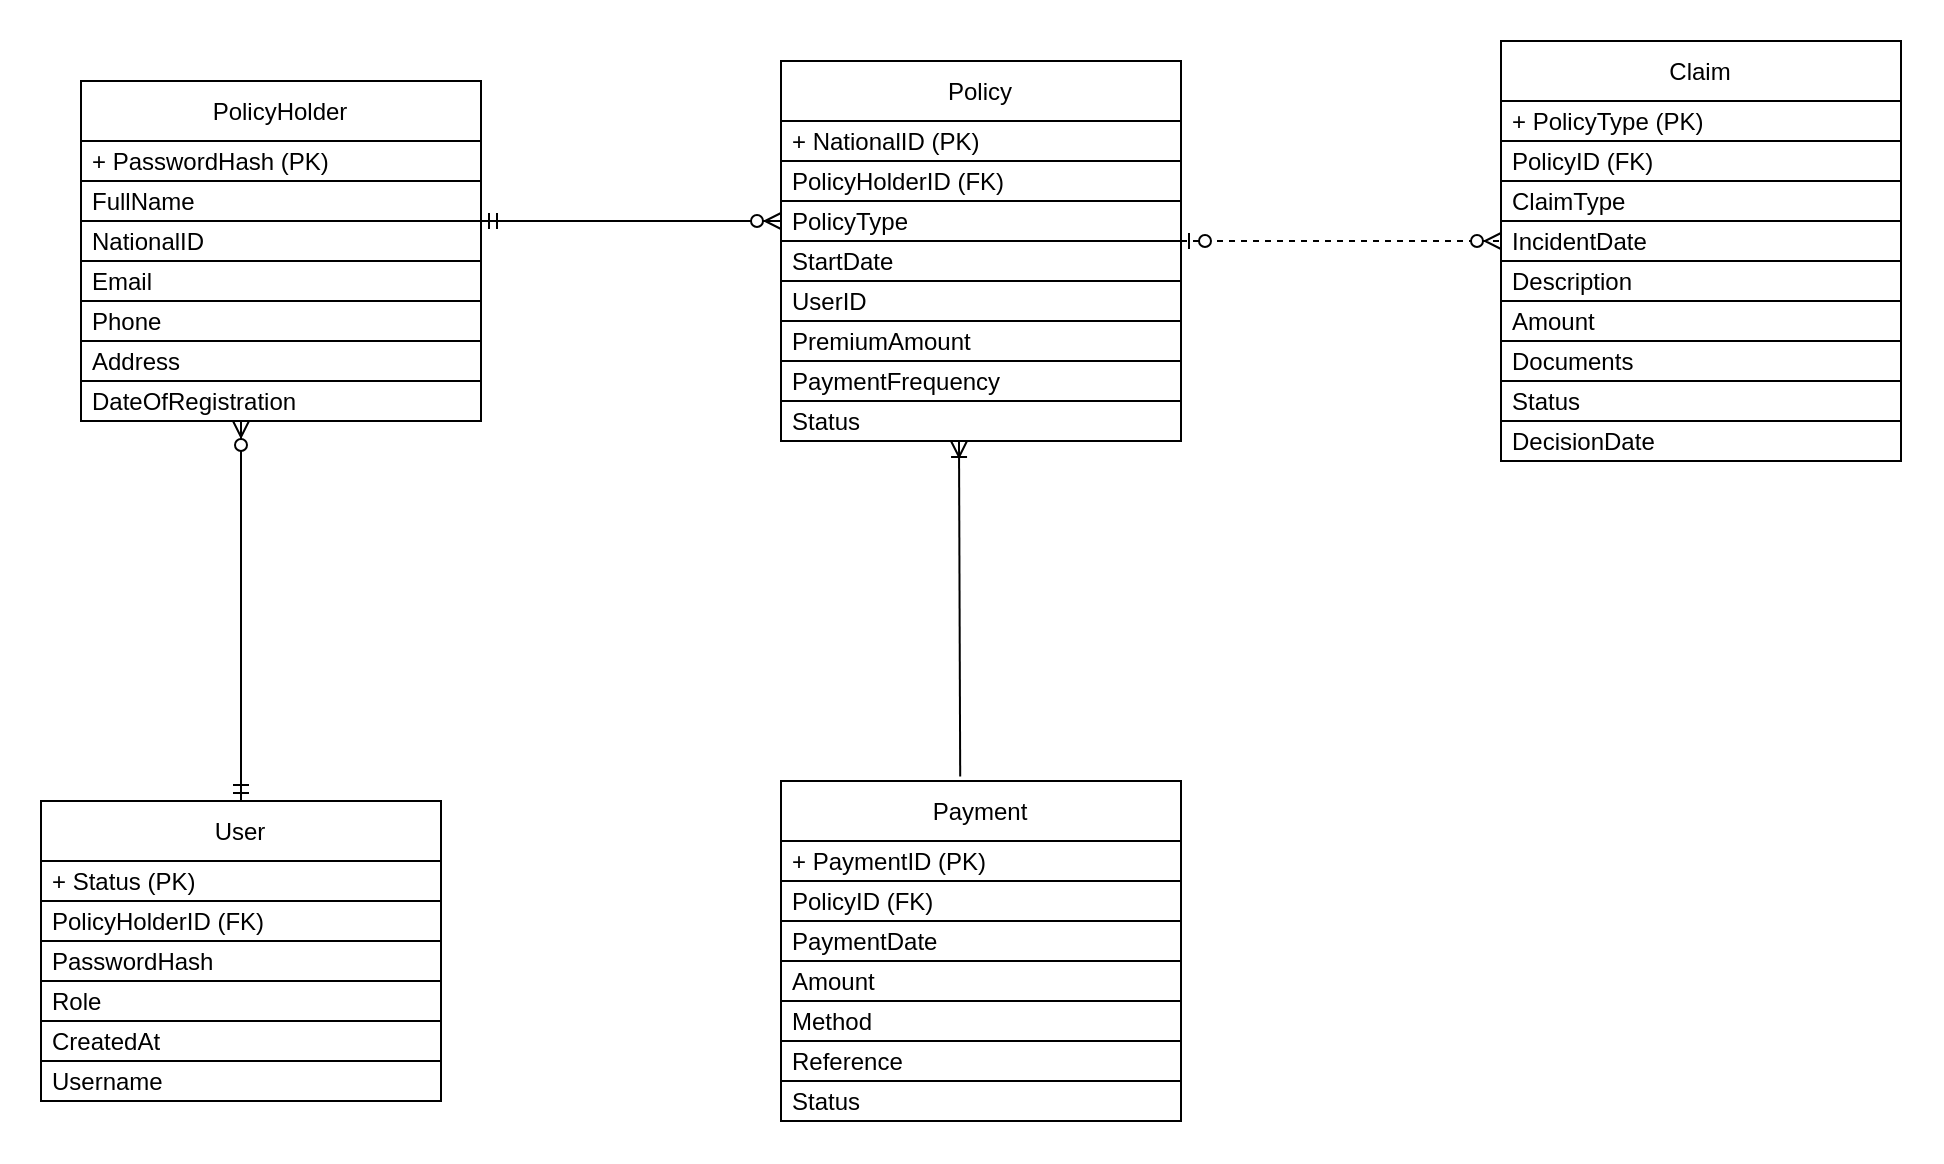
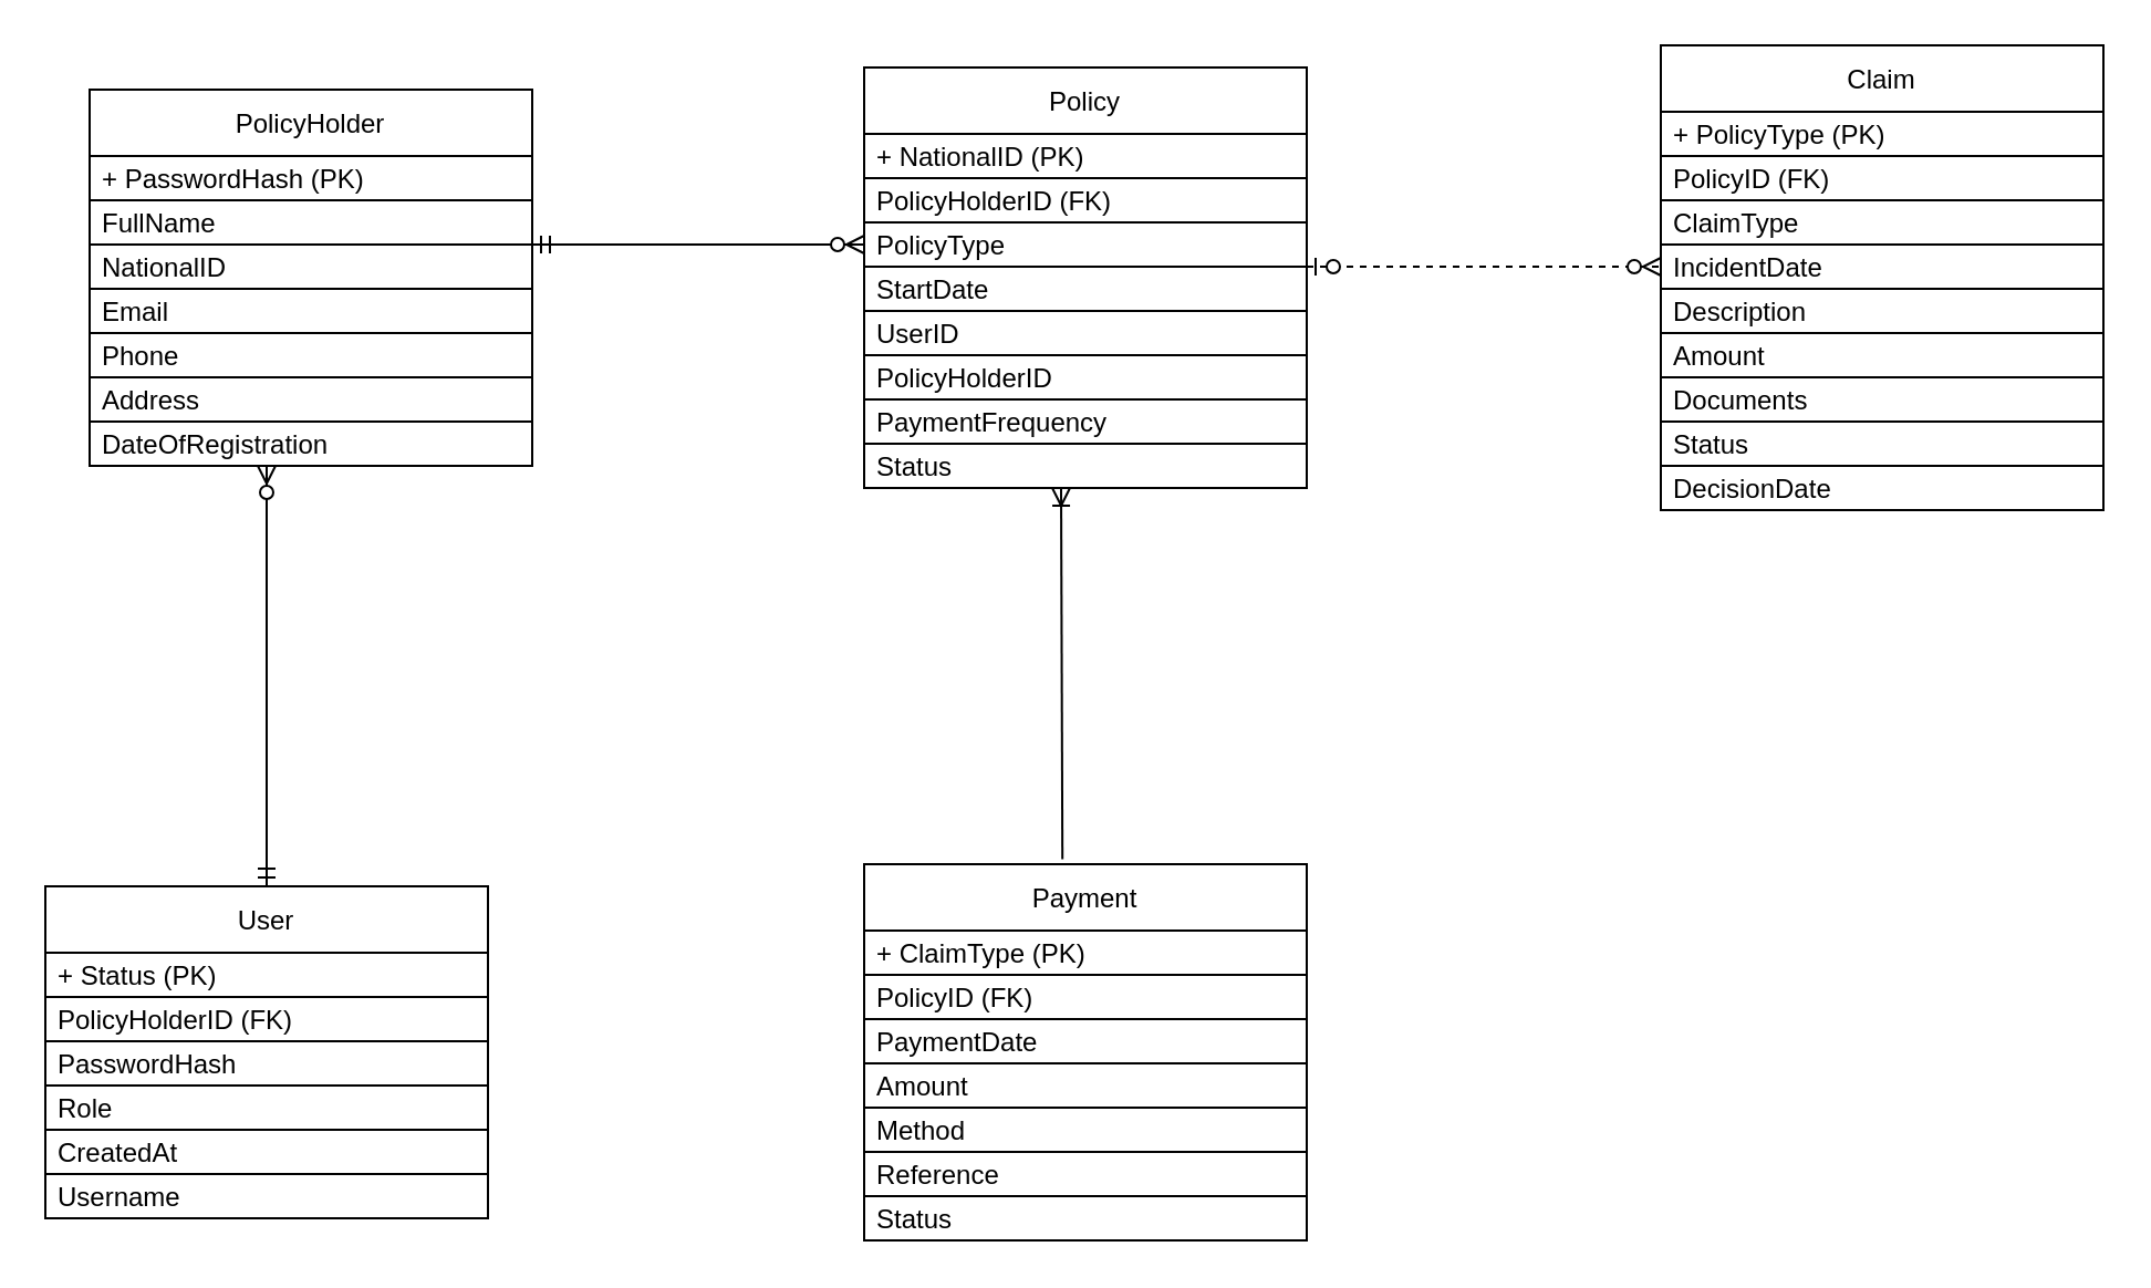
- <mxCell id="16" value="PremiumAmount" style="shape=tableRow;align=left;spacingLeft=4;" parent="10" vertex="1"><mxGeometry y="130" width="200" height="20" as="geometry" /></mxCell>
+ <mxCell id="16" value="PolicyHolderID" style="shape=tableRow;align=left;spacingLeft=4;" parent="10" vertex="1"><mxGeometry y="130" width="200" height="20" as="geometry" /></mxCell>
- <mxCell id="30" value="+ PaymentID (PK)" style="shape=tableRow;align=left;spacingLeft=4;" parent="29" vertex="1"><mxGeometry y="30" width="200" height="20" as="geometry" /></mxCell>
+ <mxCell id="30" value="+ ClaimType (PK)" style="shape=tableRow;align=left;spacingLeft=4;" parent="29" vertex="1"><mxGeometry y="30" width="200" height="20" as="geometry" /></mxCell>
